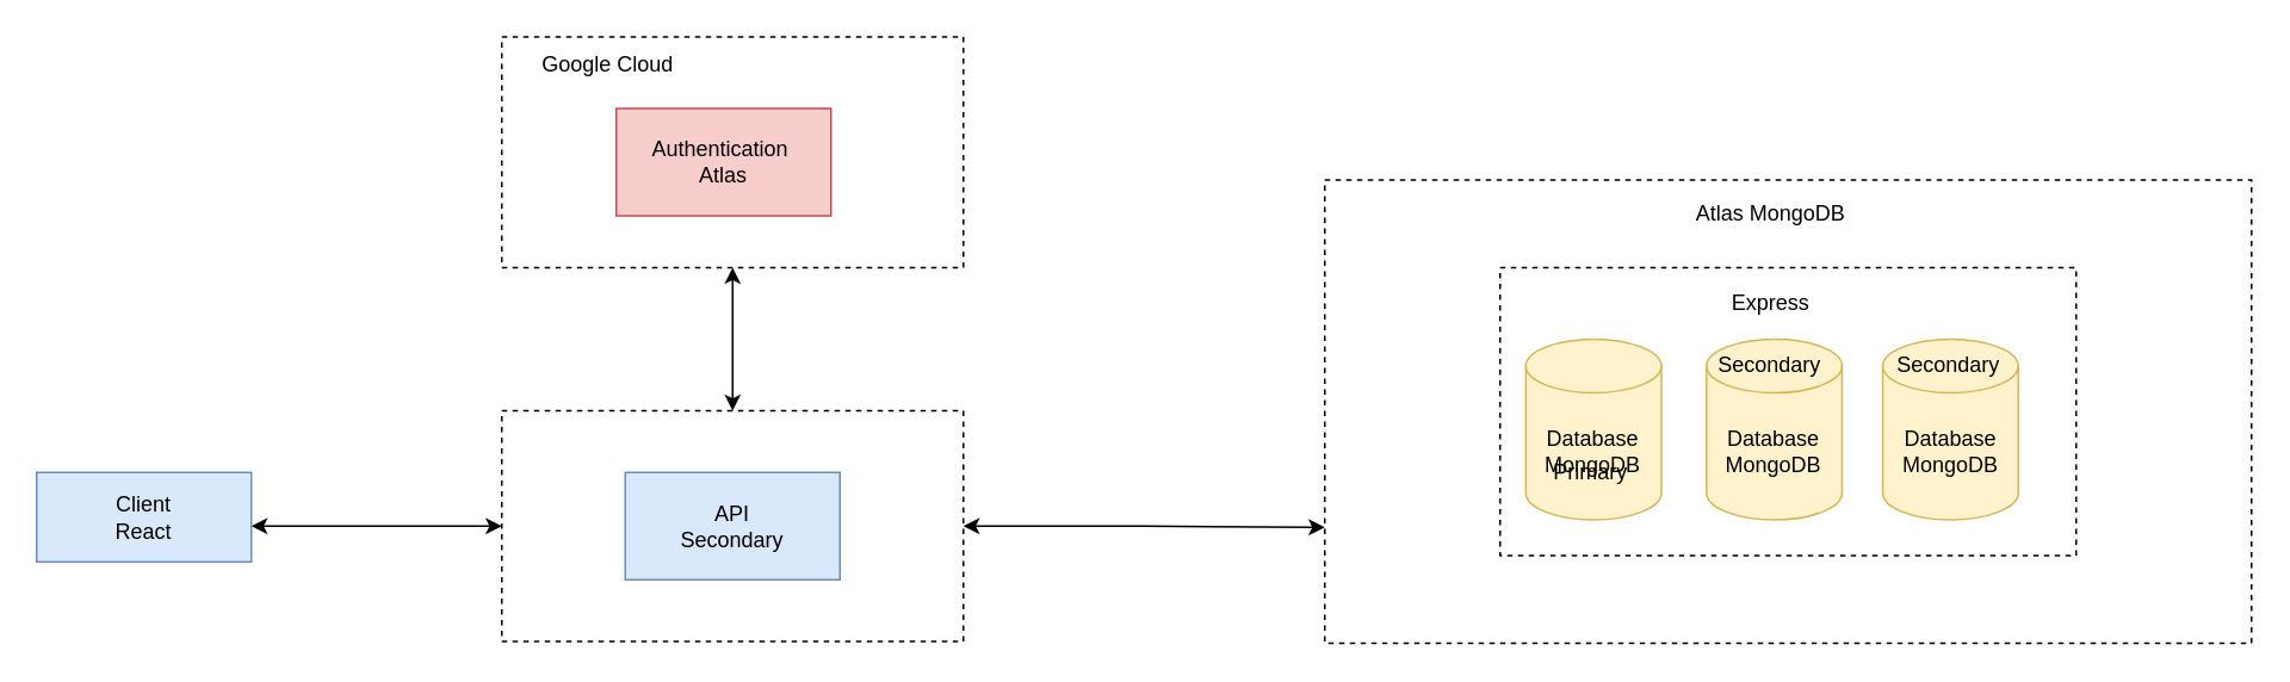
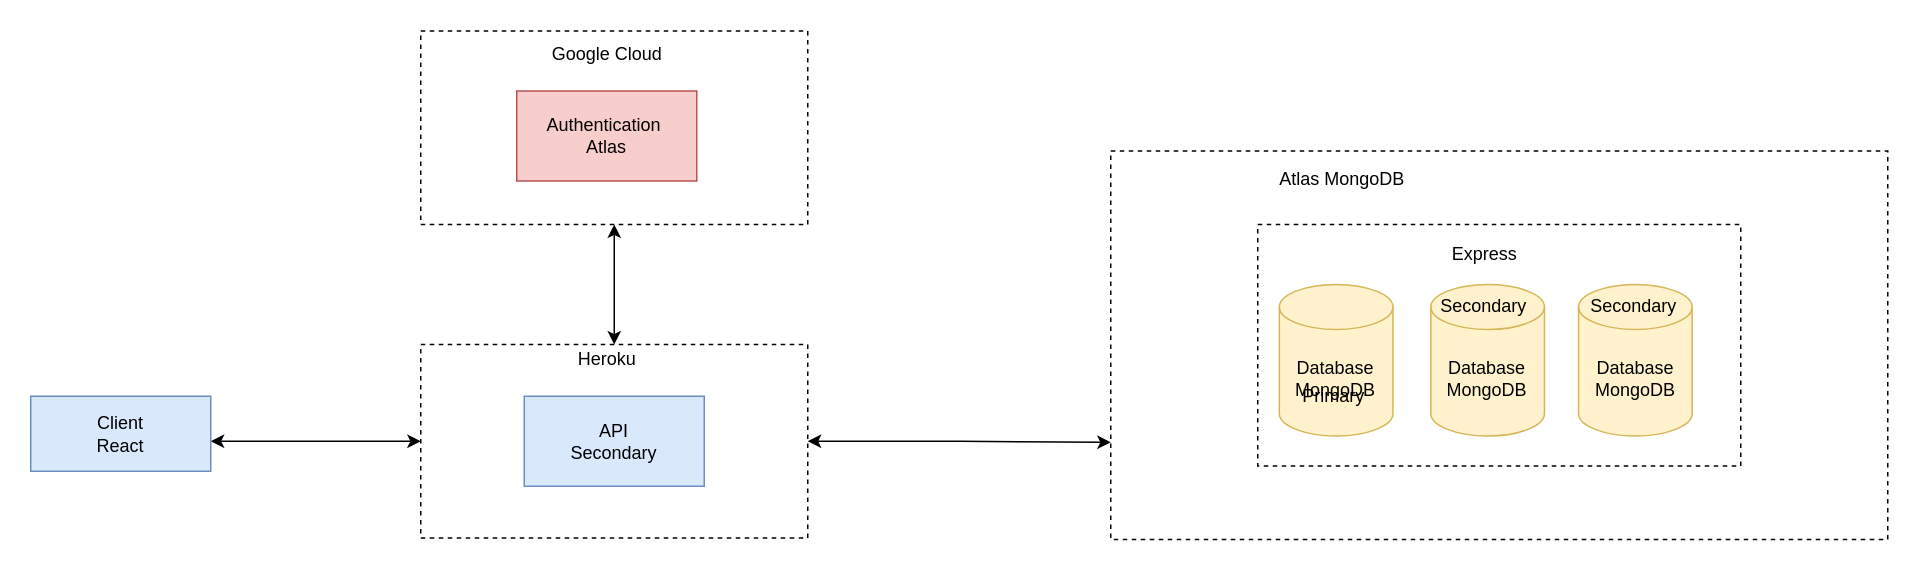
- <mxCell id="8" value="Google Cloud" style="text;html=1;align=center;verticalAlign=middle;resizable=0;points=[];autosize=1;strokeColor=none;fillColor=none;" vertex="1" parent="1"><mxGeometry x="294" y="25.5" width="90" height="20" as="geometry" /></mxCell>
+ <mxCell id="8" value="Google Cloud" style="text;html=1;align=center;verticalAlign=middle;resizable=0;points=[];autosize=1;strokeColor=none;fillColor=none;" vertex="1" parent="1"><mxGeometry x="359" y="25.5" width="90" height="20" as="geometry" /></mxCell>
- <mxCell id="14" value="Atlas MongoDB" style="text;html=1;align=center;verticalAlign=middle;resizable=0;points=[];autosize=1;strokeColor=none;fillColor=none;" vertex="1" parent="1"><mxGeometry x="939" y="109" width="100" height="20" as="geometry" /></mxCell>
+ <mxCell id="14" value="Atlas MongoDB" style="text;html=1;align=center;verticalAlign=middle;resizable=0;points=[];autosize=1;strokeColor=none;fillColor=none;" vertex="1" parent="1"><mxGeometry x="844" y="109" width="100" height="20" as="geometry" /></mxCell>
+ <mxCell id="12" value="Heroku" style="text;html=1;align=center;verticalAlign=middle;resizable=0;points=[];autosize=1;strokeColor=none;fillColor=none;" vertex="1" parent="11"><mxGeometry x="99" width="50" height="20" as="geometry" /></mxCell>
